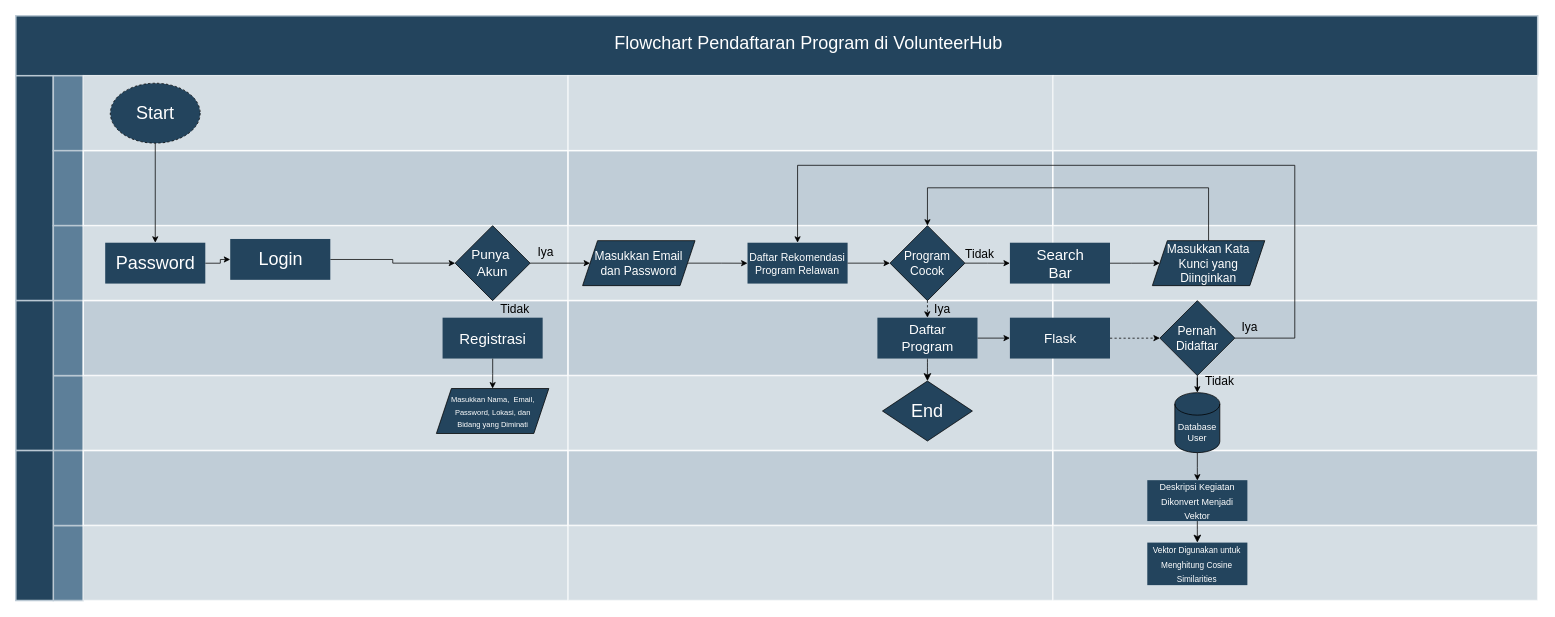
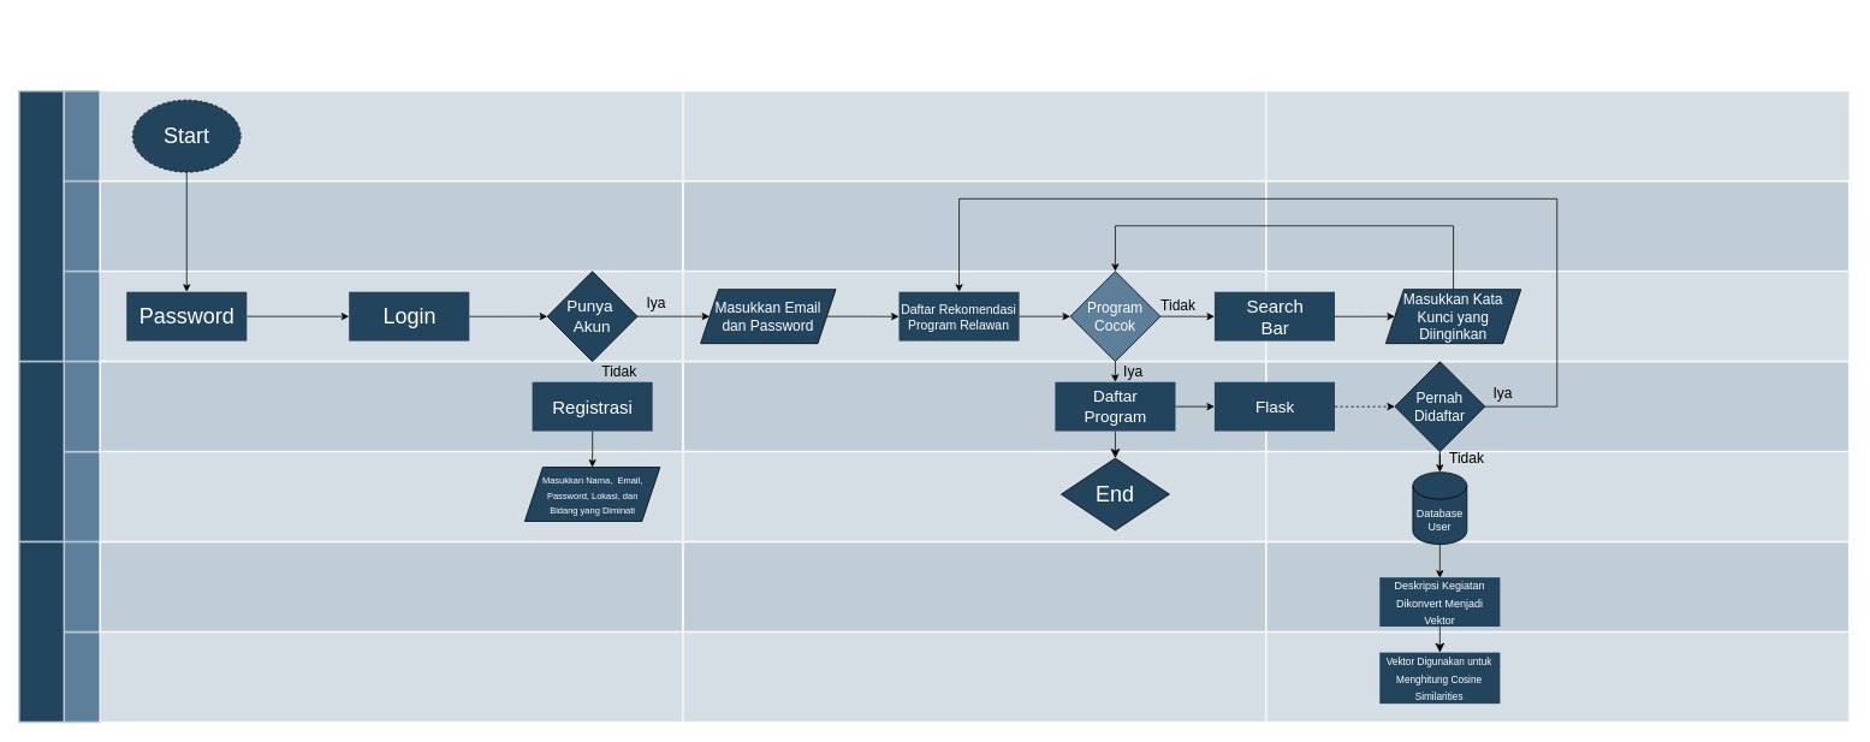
- <mxCell id="2" value="Flowchart Pendaftaran Program di VolunteerHub" style="strokeColor=#BAC8D3;fillColor=#23445D;fontSize=24;strokeWidth=2;fontFamily=Helvetica;html=1;fontColor=#FFFFFF;fontStyle=0;spacingBottom=8;spacingRight=0;spacingLeft=83;" parent="1" vertex="1"><mxGeometry x="20" y="20.5" width="2030" height="80" as="geometry" /></mxCell>
- <mxCell id="39" value="&lt;span style=&quot;color: rgb(255, 255, 255); font-size: 24px; text-wrap-mode: wrap;&quot;&gt;Login&lt;/span&gt;" style="rounded=0;fillColor=#23445D;strokeColor=none;strokeWidth=2;fontFamily=Helvetica;html=1;gradientColor=none;glass=0;" parent="1" vertex="1"><mxGeometry x="306" y="318.25" width="133.5" height="54.5" as="geometry" /></mxCell>
+ <mxCell id="39" value="&lt;span style=&quot;color: rgb(255, 255, 255); font-size: 24px; text-wrap-mode: wrap;&quot;&gt;Login&lt;/span&gt;" style="rounded=0;fillColor=#23445D;strokeColor=none;strokeWidth=2;fontFamily=Helvetica;html=1;gradientColor=none;glass=0;" parent="1" vertex="1"><mxGeometry x="386" y="323.25" width="133.5" height="54.5" as="geometry" /></mxCell>
- <mxCell id="54" value="&lt;font style=&quot;font-size: 16px;&quot; color=&quot;#ffffff&quot;&gt;Program Cocok&lt;/font&gt;" style="rhombus;whiteSpace=wrap;html=1;fillColor=#23445D;" parent="1" vertex="1"><mxGeometry x="1186" y="300.5" width="100" height="100" as="geometry" /></mxCell>
+ <mxCell id="54" value="&lt;font style=&quot;font-size: 16px;&quot; color=&quot;#ffffff&quot;&gt;Program Cocok&lt;/font&gt;" style="rhombus;whiteSpace=wrap;html=1;fillColor=#5d7f99;" parent="1" vertex="1"><mxGeometry x="1186" y="300.5" width="100" height="100" as="geometry" /></mxCell>
- <mxCell id="53" value="" style="edgeStyle=orthogonalEdgeStyle;rounded=0;orthogonalLoop=1;jettySize=auto;html=1;dashed=1;" parent="1" source="54" target="64" edge="1"><mxGeometry relative="1" as="geometry" /></mxCell>
+ <mxCell id="53" value="" style="edgeStyle=orthogonalEdgeStyle;rounded=0;orthogonalLoop=1;jettySize=auto;html=1;" parent="1" source="54" target="64" edge="1"><mxGeometry relative="1" as="geometry" /></mxCell>
